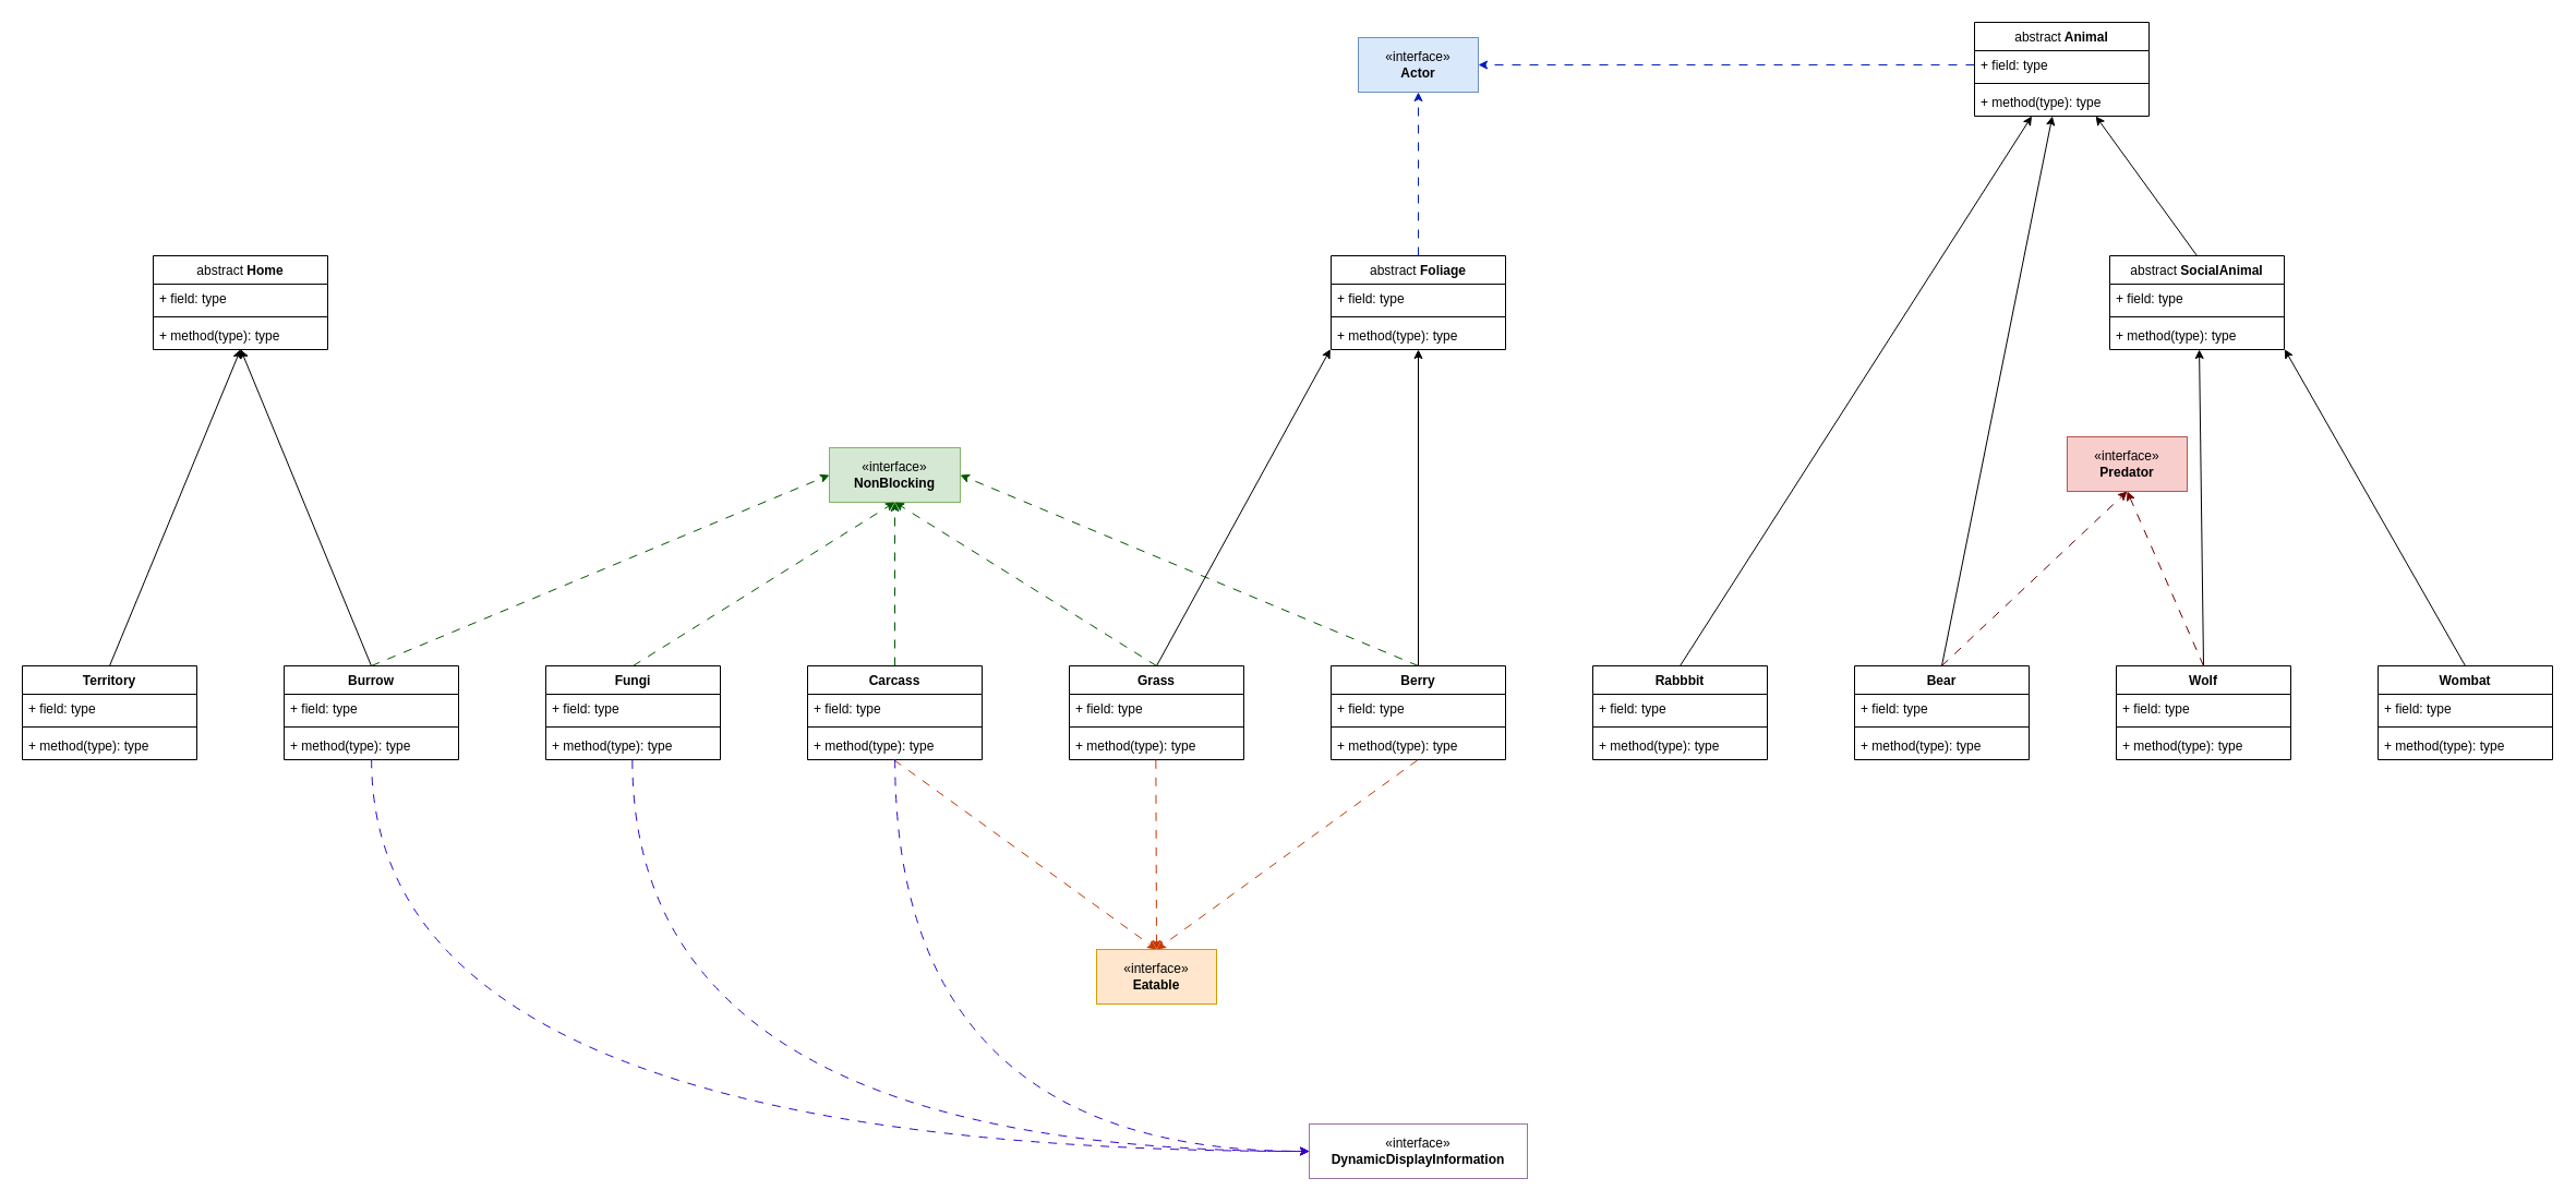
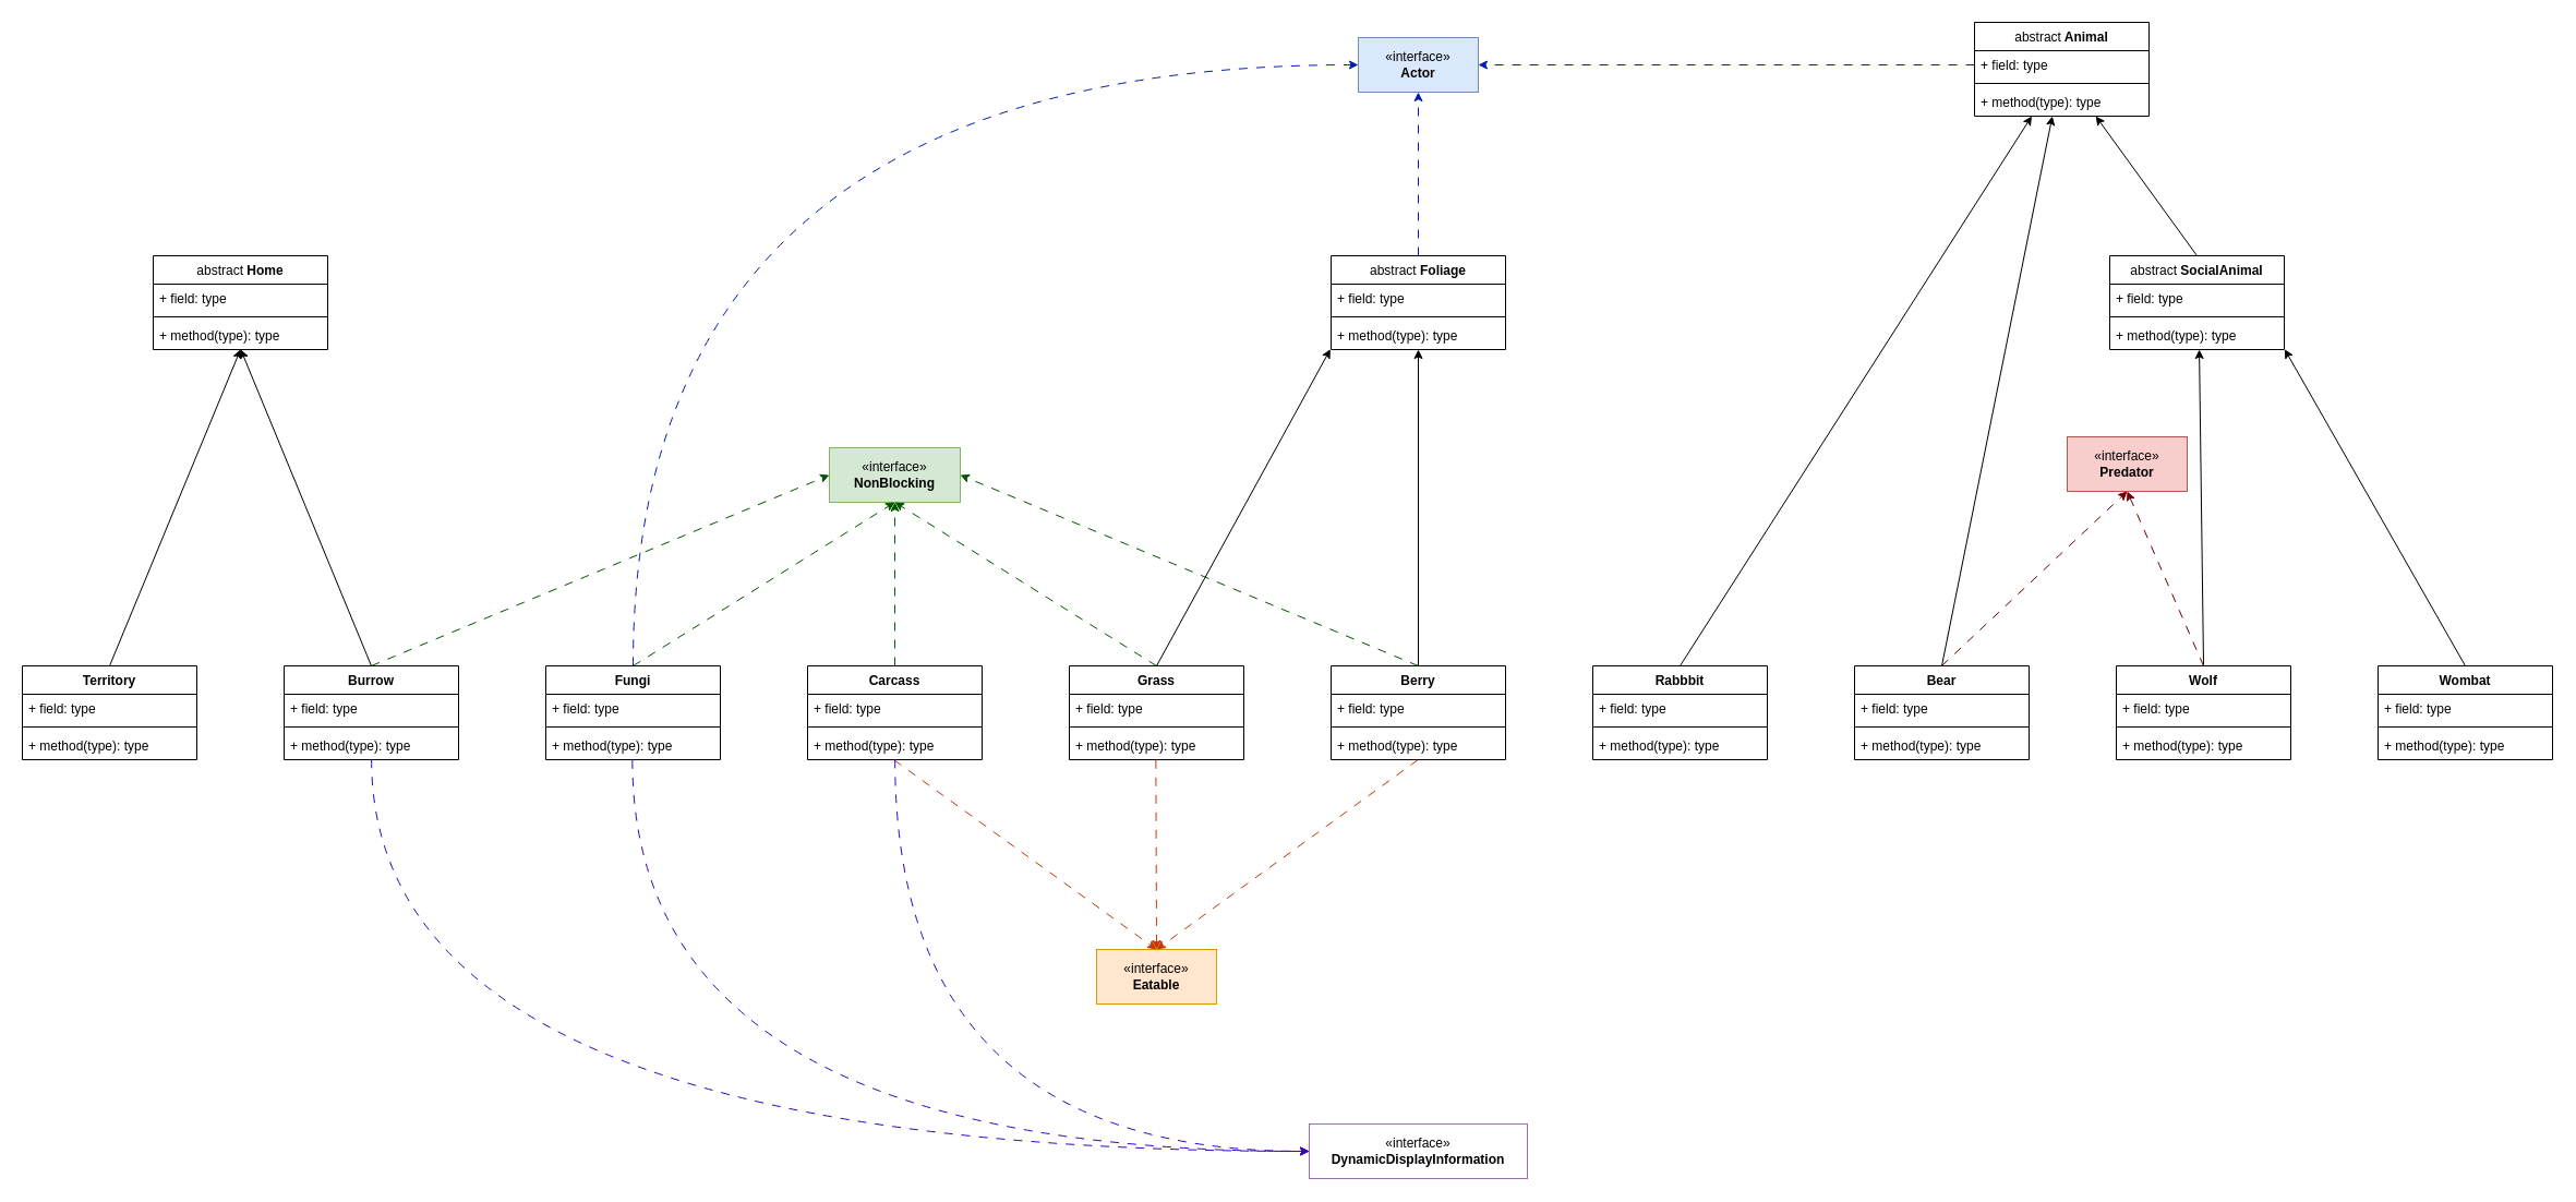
+ <mxCell id="81" style="rounded=0;orthogonalLoop=1;jettySize=auto;html=1;exitX=0.5;exitY=0;exitDx=0;exitDy=0;entryX=0;entryY=0.5;entryDx=0;entryDy=0;dashed=1;dashPattern=8 8;edgeStyle=orthogonalEdgeStyle;curved=1;fillColor=#0050ef;strokeColor=#001DBC;" edge="1" parent="1" source="82" target="34"><mxGeometry relative="1" as="geometry" /></mxCell>
